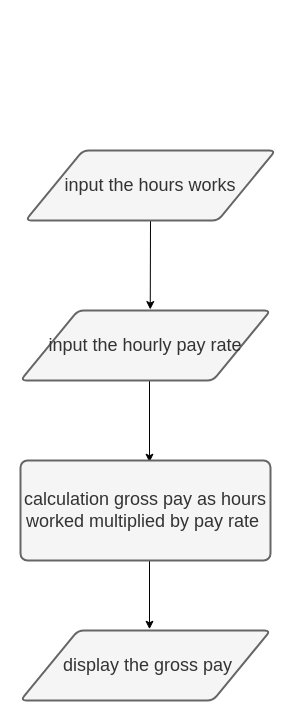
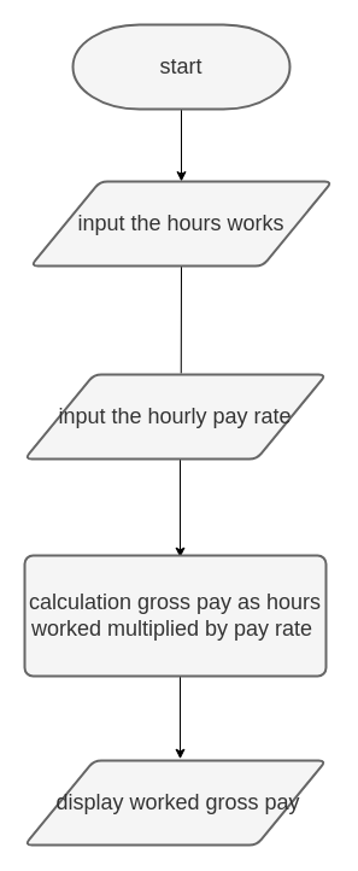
+ <mxCell id="3" value="&lt;font style=&quot;font-size: 18px&quot;&gt;start&lt;/font&gt;" style="strokeWidth=2;html=1;shape=mxgraph.flowchart.terminator;whiteSpace=wrap;fillColor=#f5f5f5;fontColor=#333333;strokeColor=#666666;" vertex="1" parent="1"><mxGeometry x="60" y="20" width="180" height="70" as="geometry" /></mxCell>
+ <mxCell id="2" style="edgeStyle=none;html=1;exitX=0.5;exitY=1;exitDx=0;exitDy=0;exitPerimeter=0;entryX=0.5;entryY=0;entryDx=0;entryDy=0;fontSize=18;strokeColor=#000000;" edge="1" parent="1" source="3" target="5"><mxGeometry relative="1" as="geometry" /></mxCell>
- <mxCell id="4" style="edgeStyle=none;html=1;exitX=0.5;exitY=1;exitDx=0;exitDy=0;entryX=0.519;entryY=-0.014;entryDx=0;entryDy=0;entryPerimeter=0;fontSize=18;strokeColor=#000000;" edge="1" parent="1" source="5" target="7"><mxGeometry relative="1" as="geometry" /></mxCell>
+ <mxCell id="4" style="edgeStyle=none;html=1;exitX=0.5;exitY=1;exitDx=0;exitDy=0;entryX=0.519;entryY=-0.014;entryDx=0;entryDy=0;entryPerimeter=0;fontSize=18;strokeColor=#000000;endArrow=none;" edge="1" parent="1" source="5" target="7"><mxGeometry relative="1" as="geometry" /></mxCell>
- <mxCell id="10" value="&amp;nbsp;display the gross pay" style="shape=parallelogram;html=1;strokeWidth=2;perimeter=parallelogramPerimeter;whiteSpace=wrap;rounded=1;arcSize=12;size=0.23;fontSize=18;fillColor=#f5f5f5;fontColor=#333333;strokeColor=#666666;" vertex="1" parent="1"><mxGeometry x="20" y="630" width="250" height="70" as="geometry" /></mxCell>
+ <mxCell id="10" value="&amp;nbsp;display worked gross pay" style="shape=parallelogram;html=1;strokeWidth=2;perimeter=parallelogramPerimeter;whiteSpace=wrap;rounded=1;arcSize=12;size=0.23;fontSize=18;fillColor=#f5f5f5;fontColor=#333333;strokeColor=#666666;" vertex="1" parent="1"><mxGeometry x="20" y="630" width="250" height="70" as="geometry" /></mxCell>
